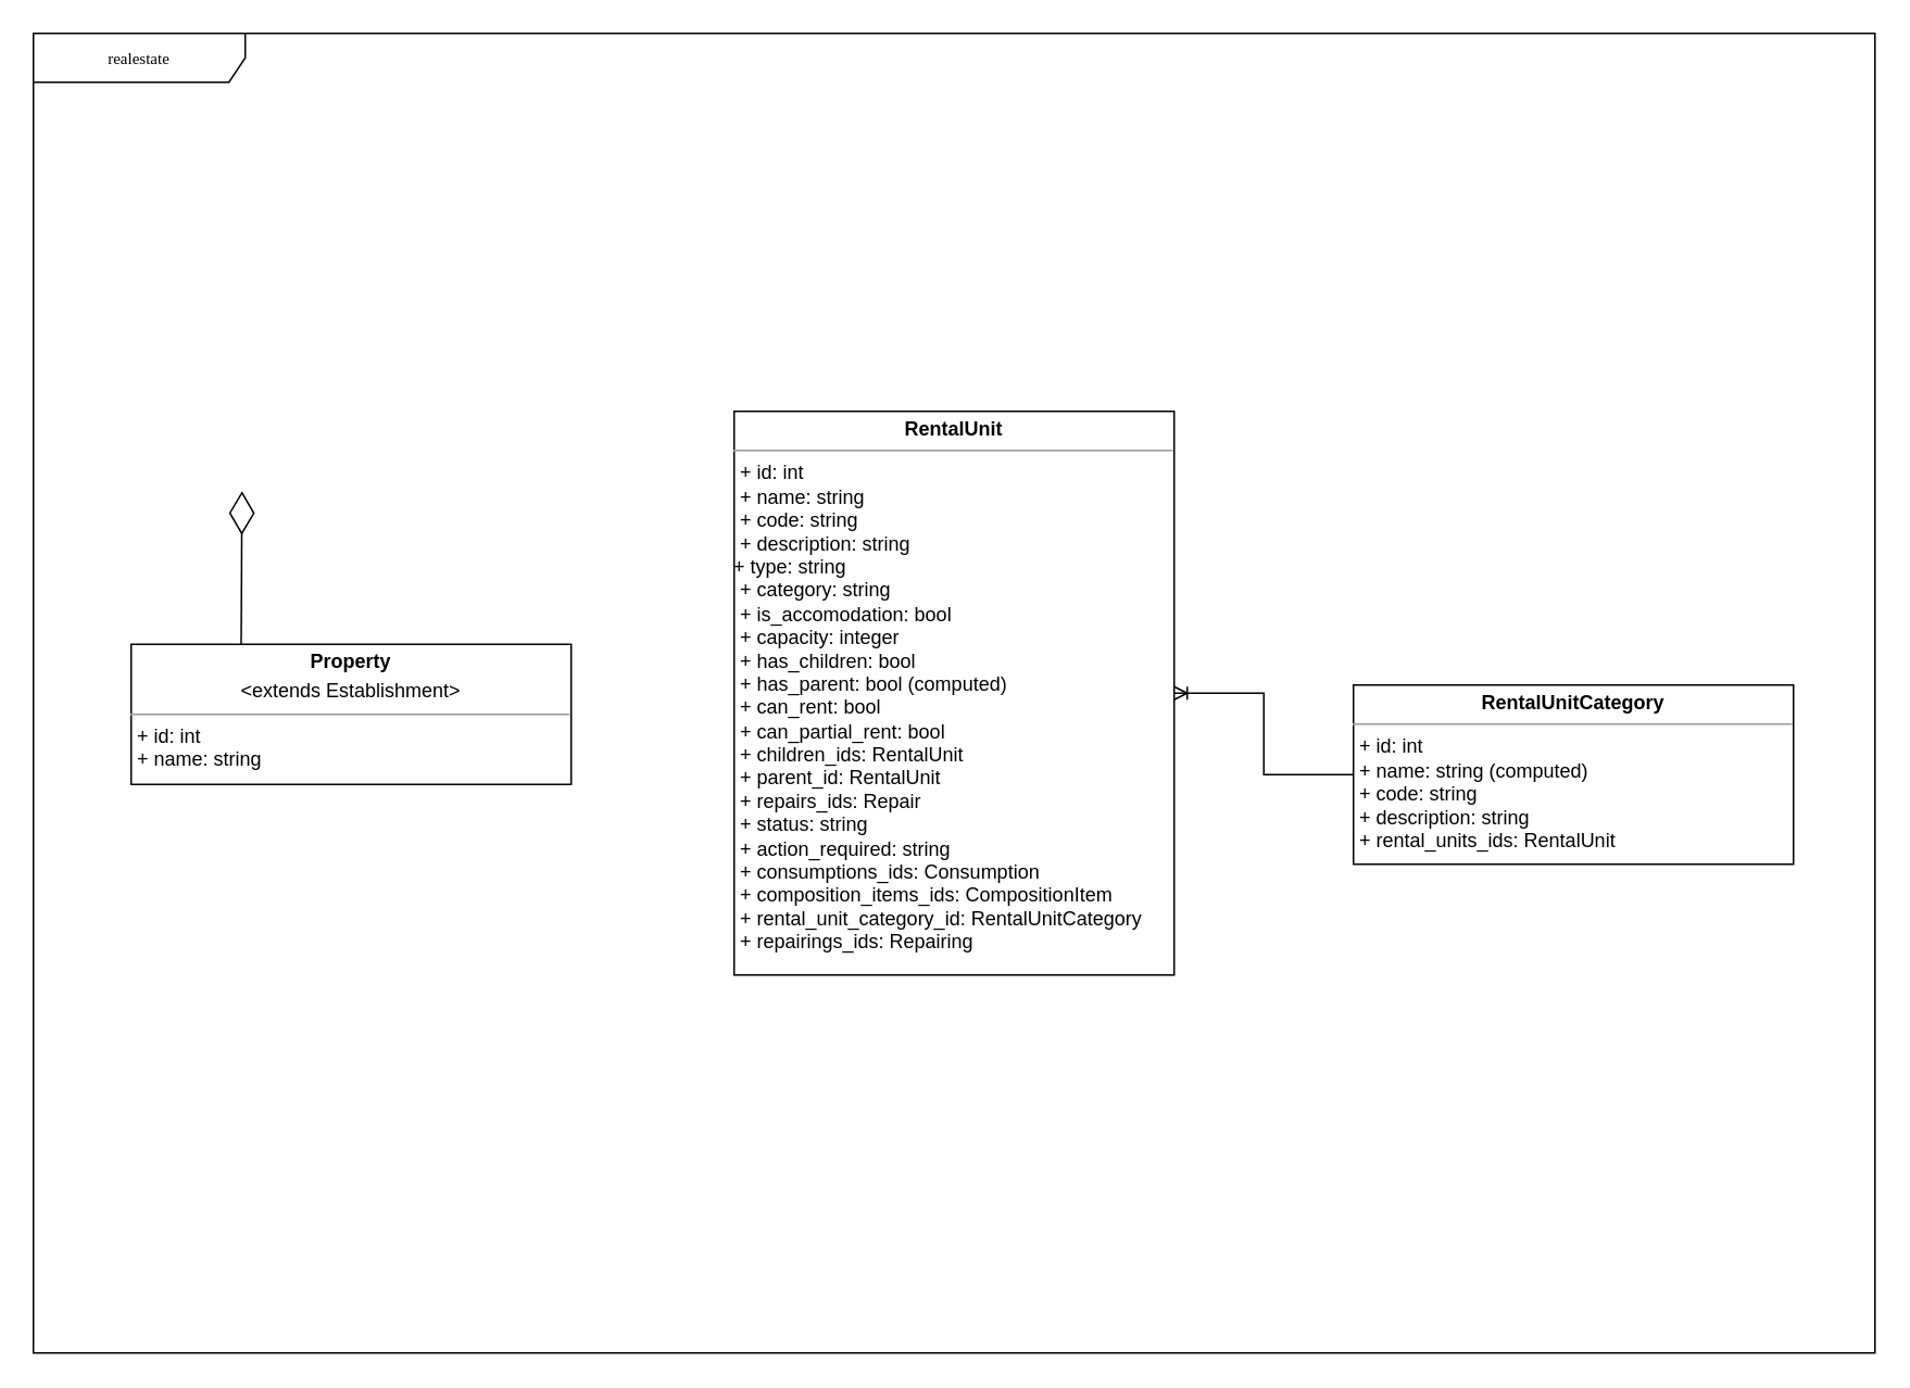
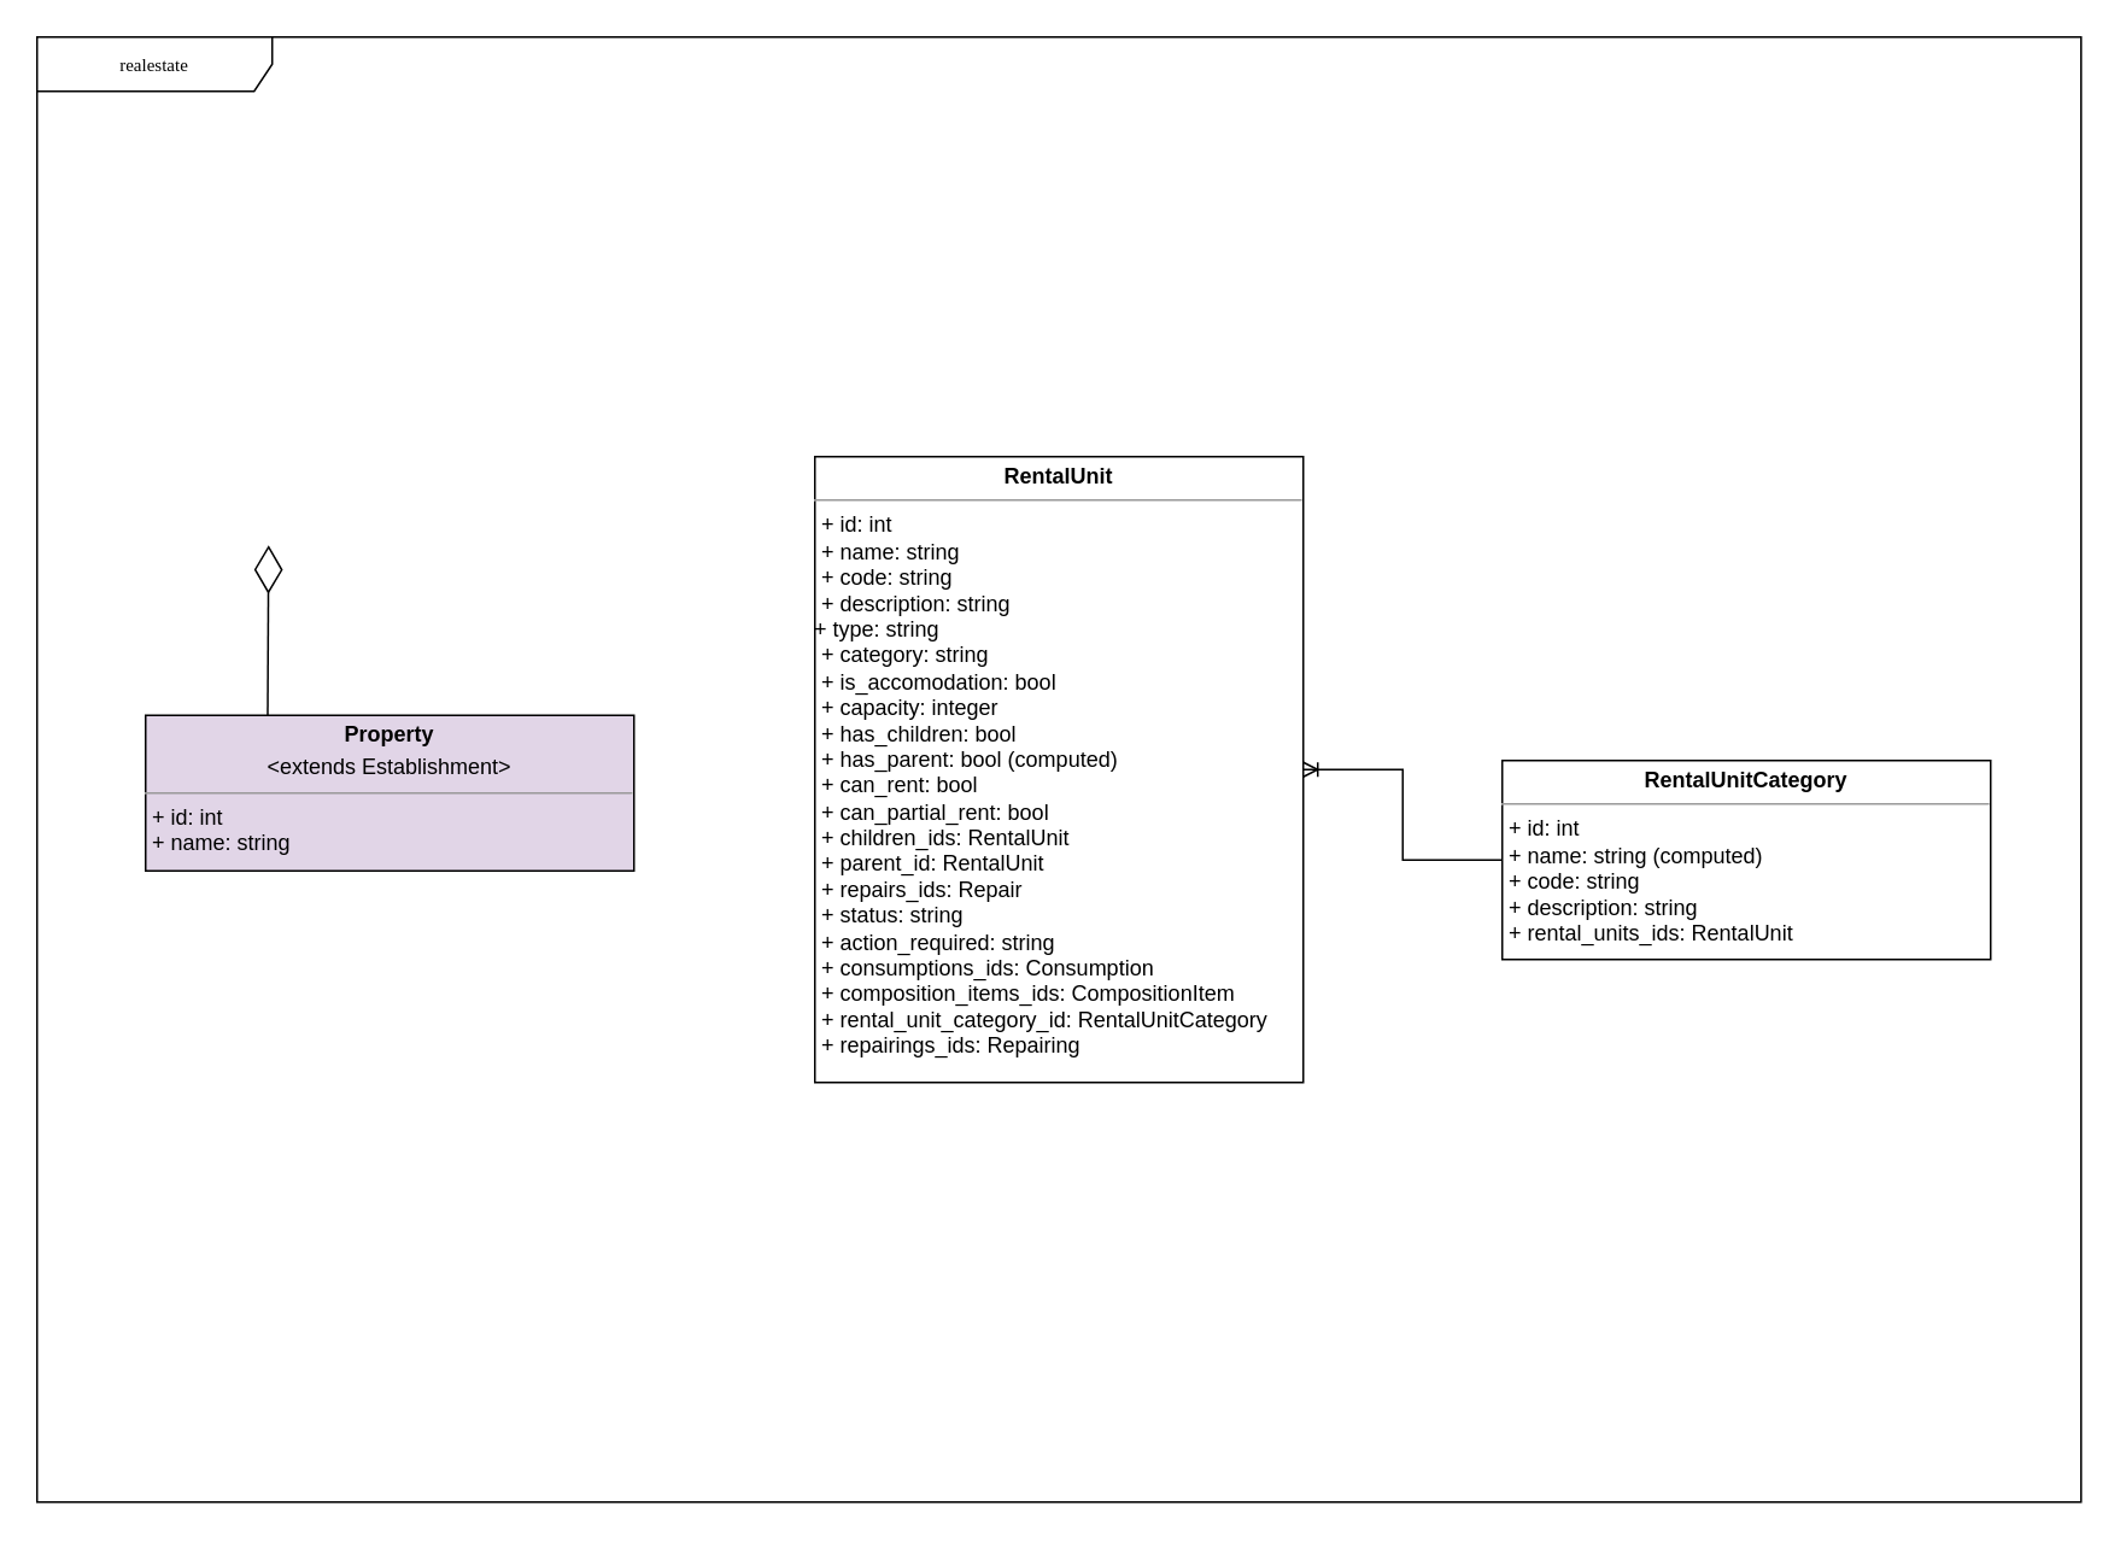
- <mxCell id="3" value="&lt;p style=&quot;margin: 0px ; margin-top: 4px ; text-align: center&quot;&gt;&lt;b&gt;Property&lt;/b&gt;&lt;/p&gt;&lt;p style=&quot;margin: 0px ; margin-top: 4px ; text-align: center&quot;&gt;&amp;lt;extends Establishment&amp;gt;&lt;/p&gt;&lt;hr size=&quot;1&quot;&gt;&lt;p style=&quot;margin: 0px ; margin-left: 4px&quot;&gt;+ id: int&lt;/p&gt;&lt;p style=&quot;margin: 0px 0px 0px 4px;&quot;&gt;+ name: string&amp;nbsp;&lt;/p&gt;&lt;p style=&quot;margin: 0px 0px 0px 4px;&quot;&gt;&lt;br&gt;&lt;/p&gt;&lt;p style=&quot;margin: 0px 0px 0px 4px;&quot;&gt;&lt;br&gt;&lt;/p&gt;&lt;p style=&quot;margin: 0px 0px 0px 4px;&quot;&gt;&lt;br&gt;&lt;/p&gt;&lt;p style=&quot;margin: 0px 0px 0px 4px;&quot;&gt;&lt;br&gt;&lt;/p&gt;&lt;p style=&quot;margin: 0px 0px 0px 4px;&quot;&gt;&lt;br&gt;&lt;/p&gt;&lt;p style=&quot;margin: 0px 0px 0px 4px;&quot;&gt;&lt;br&gt;&lt;/p&gt;&lt;p style=&quot;margin: 0px 0px 0px 4px;&quot;&gt;&lt;br&gt;&lt;/p&gt;&lt;p style=&quot;margin: 0px 0px 0px 4px;&quot;&gt;&lt;br&gt;&lt;/p&gt;" style="verticalAlign=top;align=left;overflow=fill;fontSize=12;fontFamily=Helvetica;html=1;rounded=0;shadow=0;comic=0;labelBackgroundColor=none;strokeWidth=1" parent="1" vertex="1"><mxGeometry x="80" y="395" width="270" height="86" as="geometry" /></mxCell>
+ <mxCell id="3" value="&lt;p style=&quot;margin: 0px ; margin-top: 4px ; text-align: center&quot;&gt;&lt;b&gt;Property&lt;/b&gt;&lt;/p&gt;&lt;p style=&quot;margin: 0px ; margin-top: 4px ; text-align: center&quot;&gt;&amp;lt;extends Establishment&amp;gt;&lt;/p&gt;&lt;hr size=&quot;1&quot;&gt;&lt;p style=&quot;margin: 0px ; margin-left: 4px&quot;&gt;+ id: int&lt;/p&gt;&lt;p style=&quot;margin: 0px 0px 0px 4px;&quot;&gt;+ name: string&amp;nbsp;&lt;/p&gt;&lt;p style=&quot;margin: 0px 0px 0px 4px;&quot;&gt;&lt;br&gt;&lt;/p&gt;&lt;p style=&quot;margin: 0px 0px 0px 4px;&quot;&gt;&lt;br&gt;&lt;/p&gt;&lt;p style=&quot;margin: 0px 0px 0px 4px;&quot;&gt;&lt;br&gt;&lt;/p&gt;&lt;p style=&quot;margin: 0px 0px 0px 4px;&quot;&gt;&lt;br&gt;&lt;/p&gt;&lt;p style=&quot;margin: 0px 0px 0px 4px;&quot;&gt;&lt;br&gt;&lt;/p&gt;&lt;p style=&quot;margin: 0px 0px 0px 4px;&quot;&gt;&lt;br&gt;&lt;/p&gt;&lt;p style=&quot;margin: 0px 0px 0px 4px;&quot;&gt;&lt;br&gt;&lt;/p&gt;&lt;p style=&quot;margin: 0px 0px 0px 4px;&quot;&gt;&lt;br&gt;&lt;/p&gt;" style="verticalAlign=top;align=left;overflow=fill;fontSize=12;fontFamily=Helvetica;html=1;rounded=0;shadow=0;comic=0;labelBackgroundColor=none;strokeWidth=1;fillColor=#e1d5e7;" parent="1" vertex="1"><mxGeometry x="80" y="395" width="270" height="86" as="geometry" /></mxCell>
